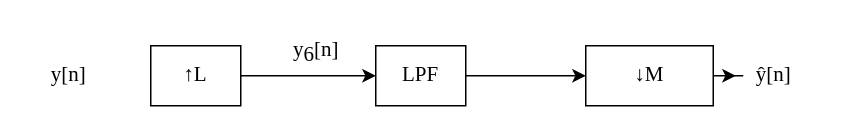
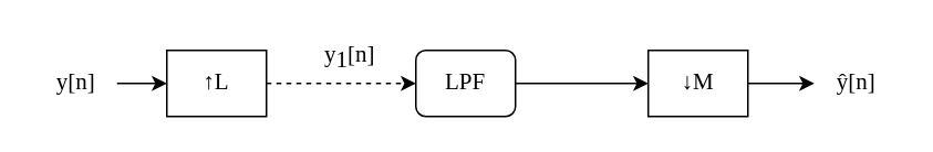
- <mxCell id="11" value="y&lt;sub style=&quot;font-size: 14px;&quot;&gt;6&lt;/sub&gt;[n]" style="text;html=1;align=center;verticalAlign=middle;resizable=0;points=[];autosize=1;fontSize=14;fontFamily=Lucida Console;" vertex="1" parent="1"><mxGeometry x="180" y="20" width="60" height="30" as="geometry" /></mxCell>
+ <mxCell id="11" value="y&lt;sub style=&quot;font-size: 14px;&quot;&gt;1&lt;/sub&gt;[n]" style="text;html=1;align=center;verticalAlign=middle;resizable=0;points=[];autosize=1;fontSize=14;fontFamily=Lucida Console;" vertex="1" parent="1"><mxGeometry x="180" y="20" width="60" height="30" as="geometry" /></mxCell>
+ <mxCell id="8" value="" style="edgeStyle=orthogonalEdgeStyle;rounded=0;orthogonalLoop=1;jettySize=auto;html=1;startArrow=none;startFill=0;endArrow=classic;endFill=1;fontFamily=Lucida Console;fontSize=14;" edge="1" parent="1" source="9" target="3"><mxGeometry relative="1" as="geometry" /></mxCell>
- <mxCell id="2" value="" style="edgeStyle=orthogonalEdgeStyle;rounded=0;orthogonalLoop=1;jettySize=auto;html=1;startArrow=none;startFill=0;endArrow=classic;endFill=1;fontSize=14;fontFamily=Lucida Console;" edge="1" parent="1" source="3" target="5"><mxGeometry relative="1" as="geometry" /></mxCell>
+ <mxCell id="2" value="" style="edgeStyle=orthogonalEdgeStyle;rounded=0;orthogonalLoop=1;jettySize=auto;html=1;startArrow=none;startFill=0;endArrow=classic;endFill=1;fontSize=14;fontFamily=Lucida Console;dashed=1;" edge="1" parent="1" source="3" target="5"><mxGeometry relative="1" as="geometry" /></mxCell>
- <mxCell id="5" value="LPF" style="rounded=0;whiteSpace=wrap;html=1;fontSize=14;fontFamily=Lucida Console;" vertex="1" parent="1"><mxGeometry x="250" y="30" width="60" height="40" as="geometry" /></mxCell>
+ <mxCell id="5" value="LPF" style="whiteSpace=wrap;html=1;fontSize=14;fontFamily=Lucida Console;rounded=1;" vertex="1" parent="1"><mxGeometry x="250" y="30" width="60" height="40" as="geometry" /></mxCell>
- <mxCell id="7" value="↓M" style="rounded=0;whiteSpace=wrap;html=1;fontSize=14;fontFamily=Lucida Console;" vertex="1" parent="1"><mxGeometry x="390" y="30" width="85" height="40" as="geometry" /></mxCell>
+ <mxCell id="7" value="↓M" style="rounded=0;whiteSpace=wrap;html=1;fontSize=14;fontFamily=Lucida Console;" vertex="1" parent="1"><mxGeometry x="390" y="30" width="60" height="40" as="geometry" /></mxCell>
